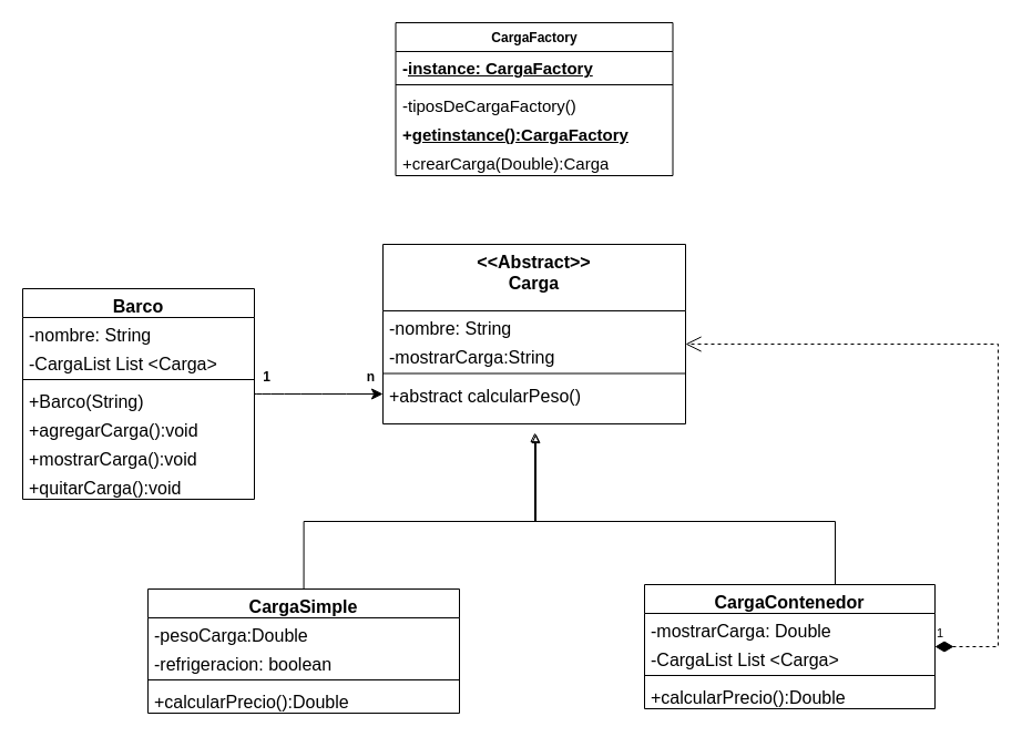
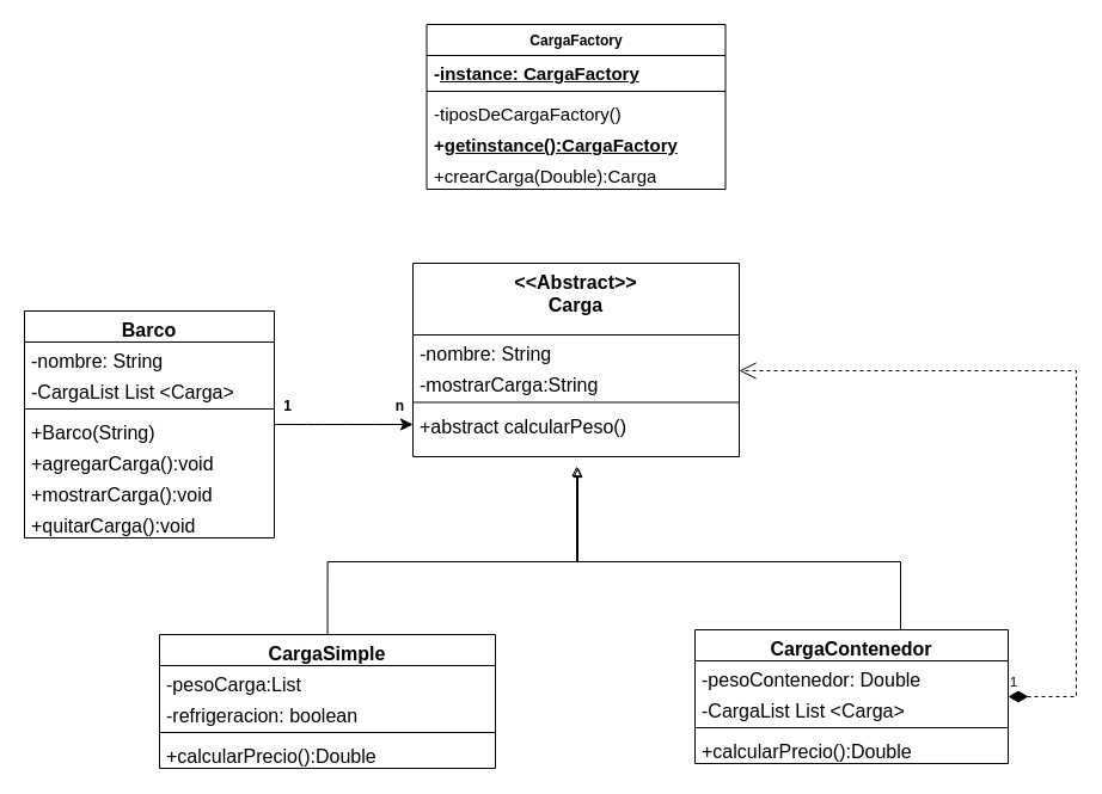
- <mxCell id="24" value="-mostrarCarga: Double" style="text;strokeColor=none;fillColor=none;align=left;verticalAlign=top;spacingLeft=4;spacingRight=4;overflow=hidden;rotatable=0;points=[[0,0.5],[1,0.5]];portConstraint=eastwest;whiteSpace=wrap;html=1;fontSize=16;labelBackgroundColor=none;" vertex="1" parent="23"><mxGeometry y="26" width="262" height="26" as="geometry" /></mxCell>
+ <mxCell id="24" value="-pesoContenedor: Double" style="text;strokeColor=none;fillColor=none;align=left;verticalAlign=top;spacingLeft=4;spacingRight=4;overflow=hidden;rotatable=0;points=[[0,0.5],[1,0.5]];portConstraint=eastwest;whiteSpace=wrap;html=1;fontSize=16;labelBackgroundColor=none;" vertex="1" parent="23"><mxGeometry y="26" width="262" height="26" as="geometry" /></mxCell>
- <mxCell id="18" value="-pesoCarga:Double" style="text;strokeColor=none;fillColor=none;align=left;verticalAlign=top;spacingLeft=4;spacingRight=4;overflow=hidden;rotatable=0;points=[[0,0.5],[1,0.5]];portConstraint=eastwest;whiteSpace=wrap;html=1;fontSize=16;labelBackgroundColor=none;" vertex="1" parent="17"><mxGeometry y="26" width="281" height="26" as="geometry" /></mxCell>
+ <mxCell id="18" value="-pesoCarga:List" style="text;strokeColor=none;fillColor=none;align=left;verticalAlign=top;spacingLeft=4;spacingRight=4;overflow=hidden;rotatable=0;points=[[0,0.5],[1,0.5]];portConstraint=eastwest;whiteSpace=wrap;html=1;fontSize=16;labelBackgroundColor=none;" vertex="1" parent="17"><mxGeometry y="26" width="281" height="26" as="geometry" /></mxCell>
